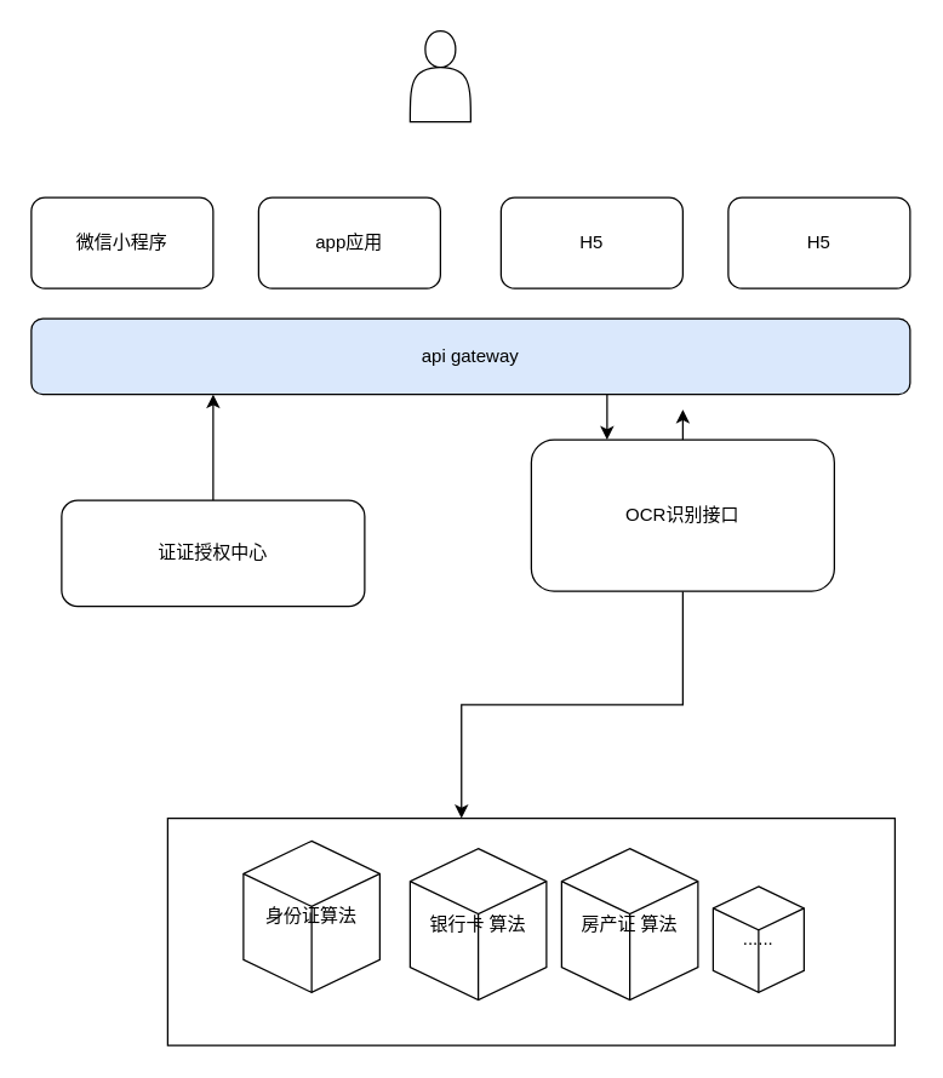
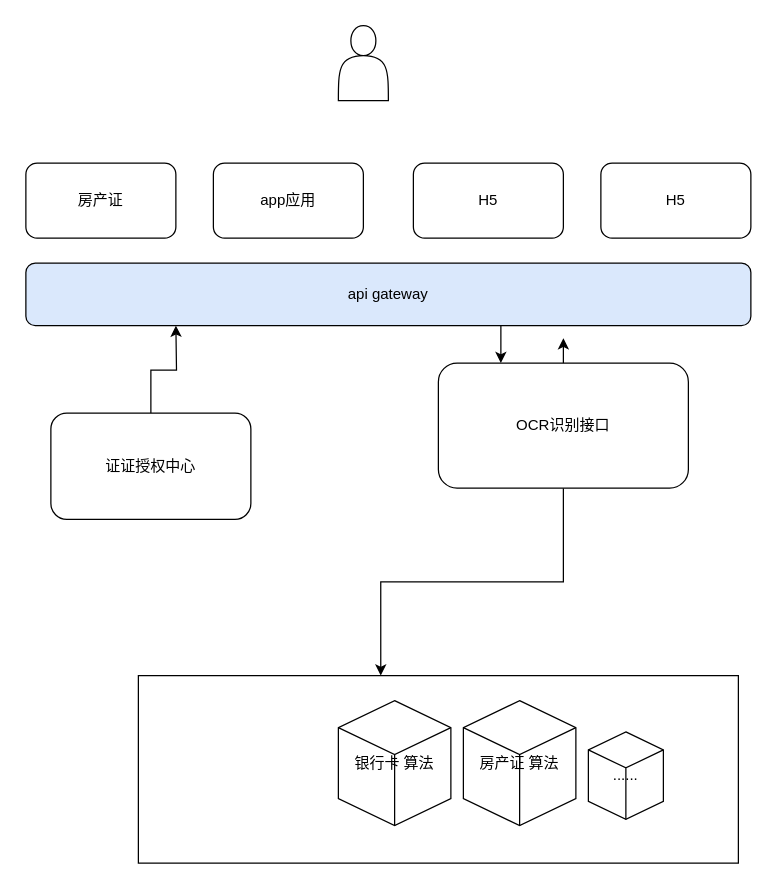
- <mxCell id="12" value="微信小程序" style="rounded=1;whiteSpace=wrap;html=1;" vertex="1" parent="1"><mxGeometry x="20" y="130" width="120" height="60" as="geometry" /></mxCell>
+ <mxCell id="12" value="房产证" style="rounded=1;whiteSpace=wrap;html=1;" vertex="1" parent="1"><mxGeometry x="20" y="130" width="120" height="60" as="geometry" /></mxCell>
- <mxCell id="17" value="证证授权中心" style="rounded=1;whiteSpace=wrap;html=1;" vertex="1" parent="1"><mxGeometry x="40" y="330" width="200" height="70" as="geometry" /></mxCell>
+ <mxCell id="17" value="证证授权中心" style="rounded=1;whiteSpace=wrap;html=1;" vertex="1" parent="1"><mxGeometry x="40" y="330" width="160" height="85" as="geometry" /></mxCell>
- <mxCell id="5" value="身份证算法" style="html=1;whiteSpace=wrap;shape=isoCube2;backgroundOutline=1;isoAngle=15;" vertex="1" parent="1"><mxGeometry x="160" y="555" width="90" height="100" as="geometry" /></mxCell>
